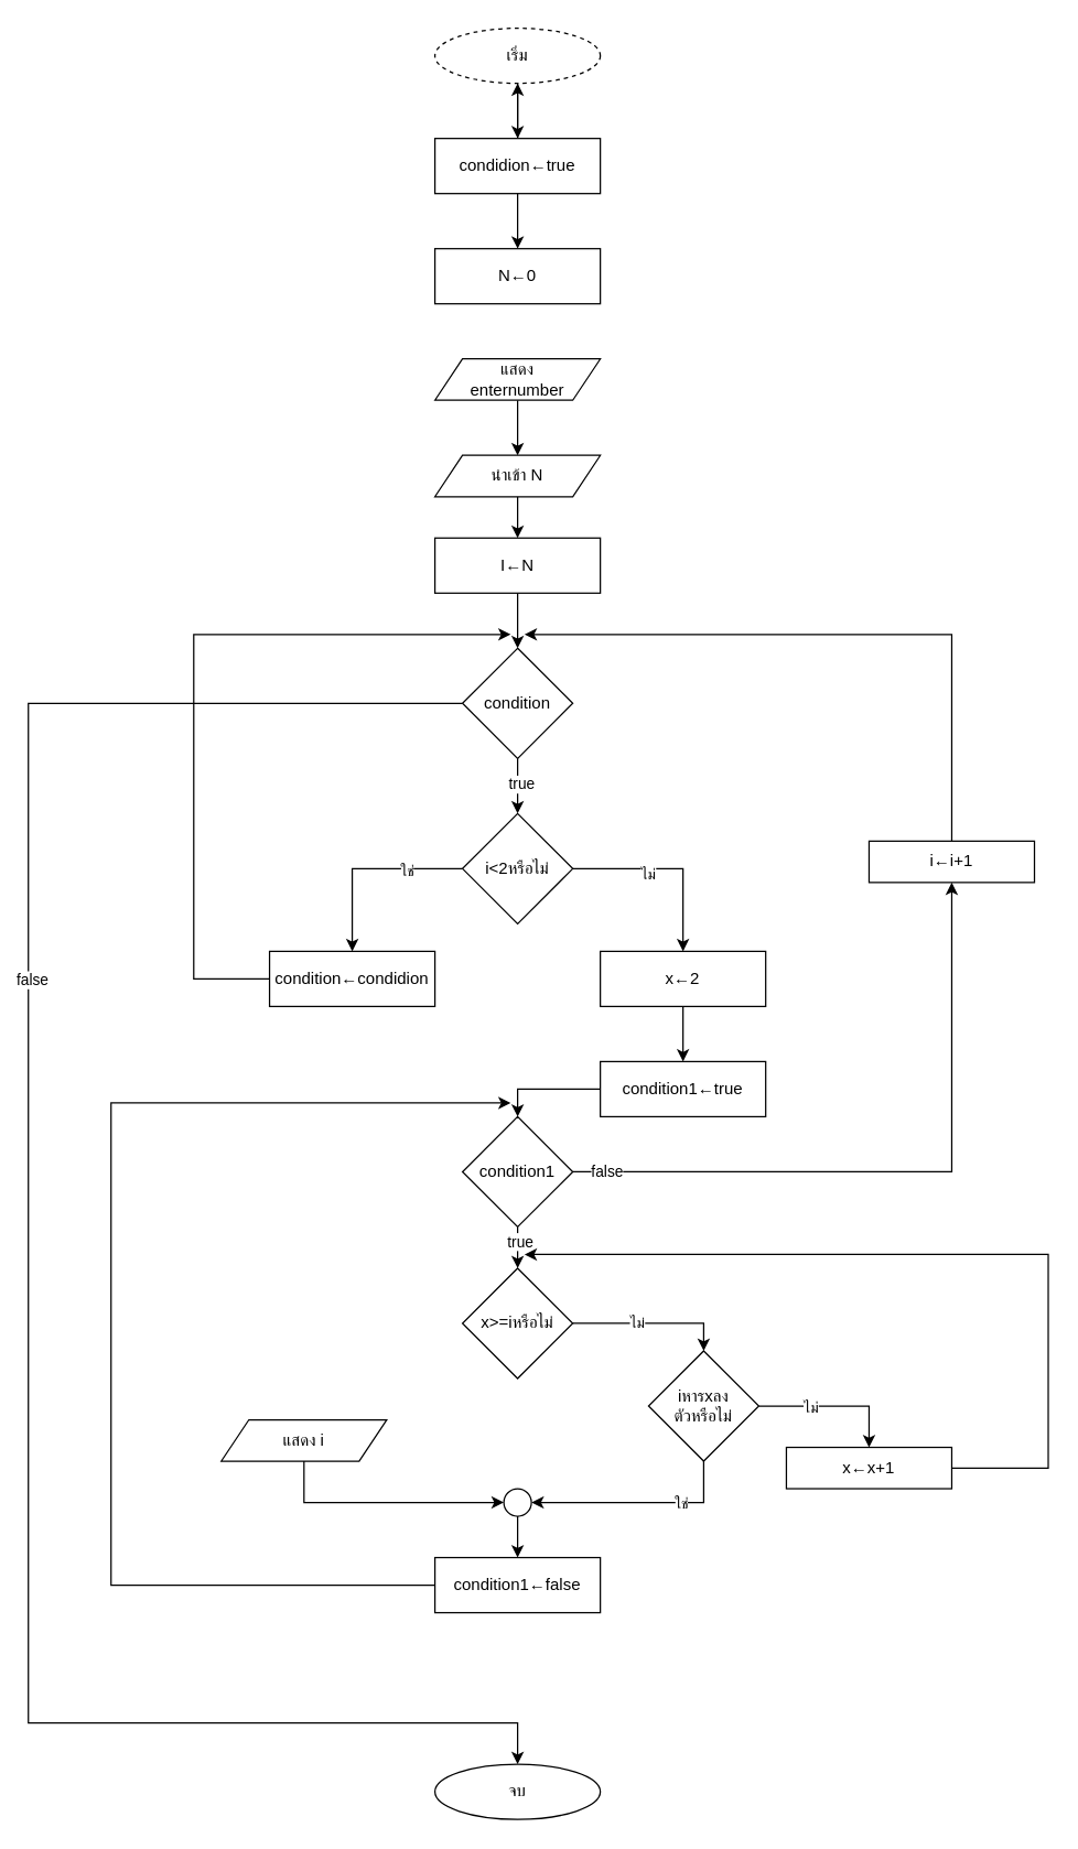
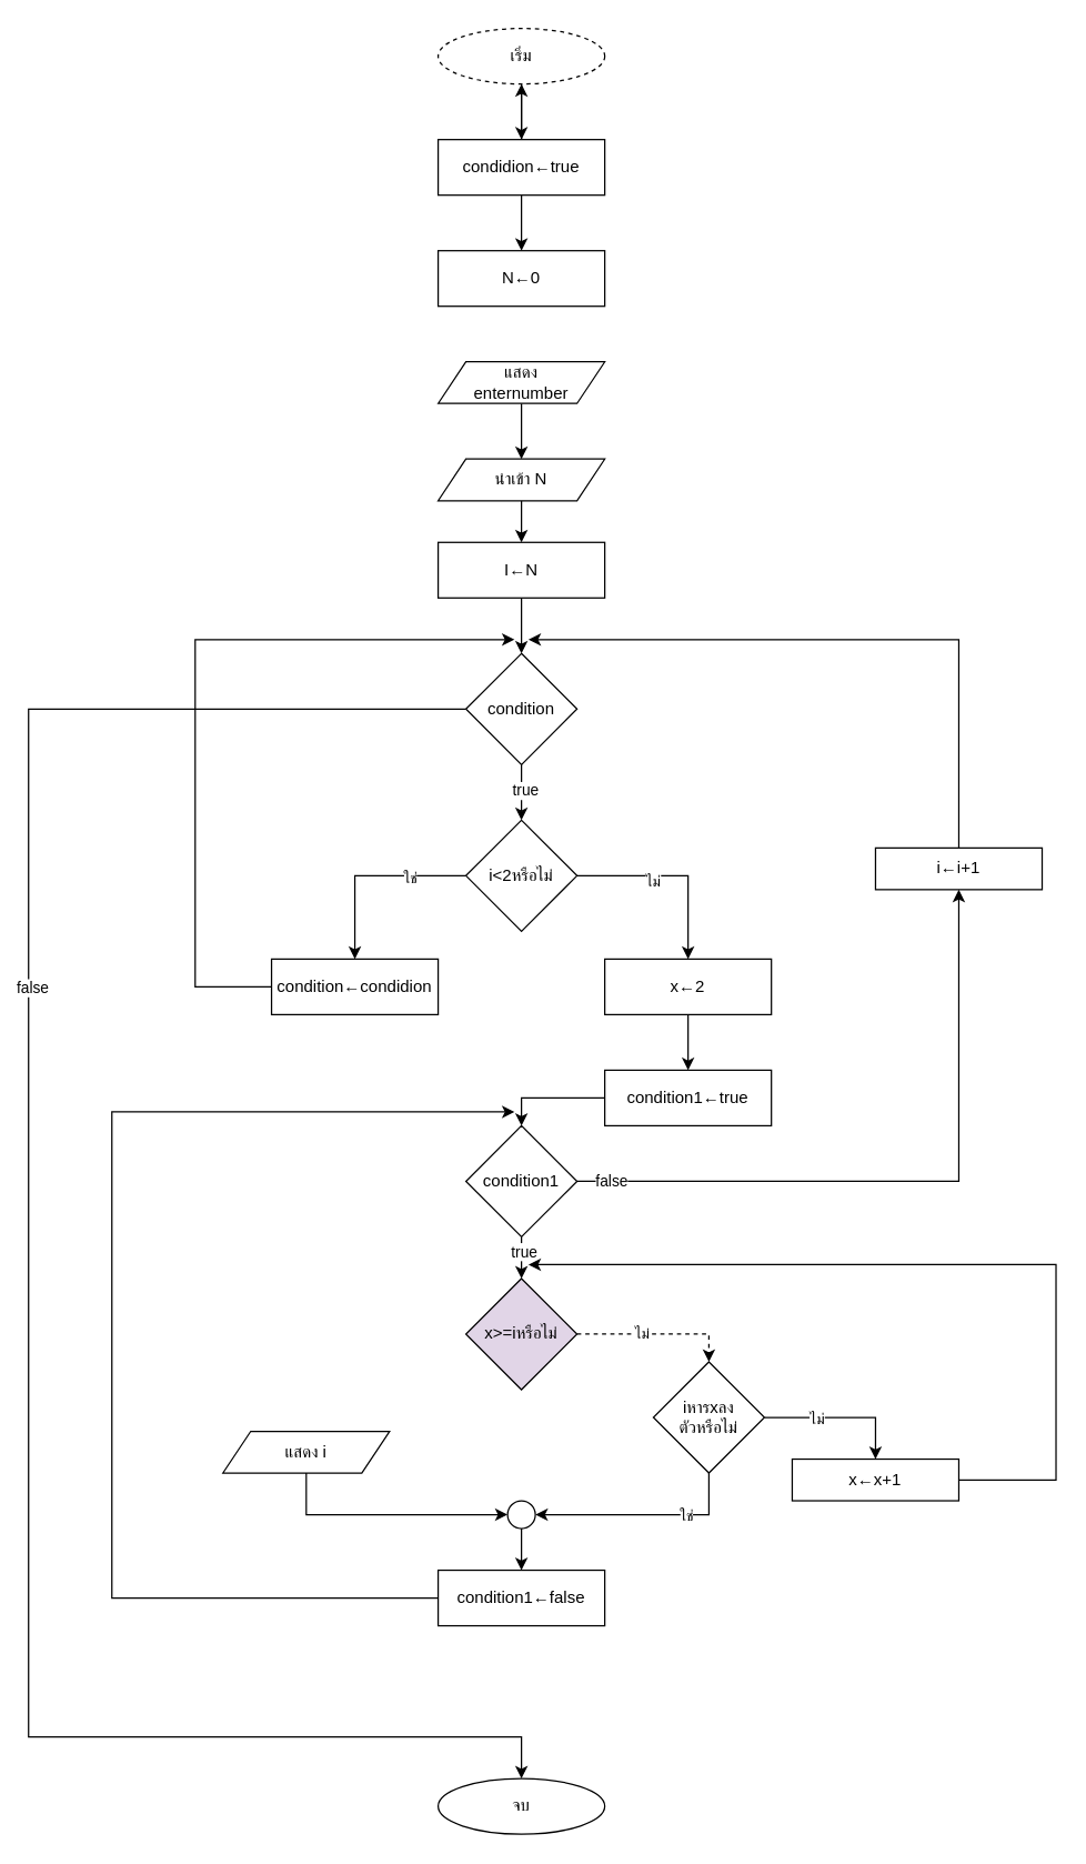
- <mxCell id="37" value="x&amp;gt;=iหรือไม่" style="rhombus;whiteSpace=wrap;html=1;" parent="1" vertex="1"><mxGeometry x="335" y="920" width="80" height="80" as="geometry" /></mxCell>
+ <mxCell id="37" value="x&amp;gt;=iหรือไม่" style="rhombus;whiteSpace=wrap;html=1;fillColor=#e1d5e7;" parent="1" vertex="1"><mxGeometry x="335" y="920" width="80" height="80" as="geometry" /></mxCell>
- <mxCell id="35" value="" style="edgeStyle=orthogonalEdgeStyle;html=1;rounded=0;entryX=0.5;entryY=0;entryDx=0;entryDy=0;" parent="1" source="37" target="42" edge="1"><mxGeometry relative="1" as="geometry" /></mxCell>
+ <mxCell id="35" value="" style="edgeStyle=orthogonalEdgeStyle;html=1;rounded=0;entryX=0.5;entryY=0;entryDx=0;entryDy=0;dashed=1;" parent="1" source="37" target="42" edge="1"><mxGeometry relative="1" as="geometry" /></mxCell>
